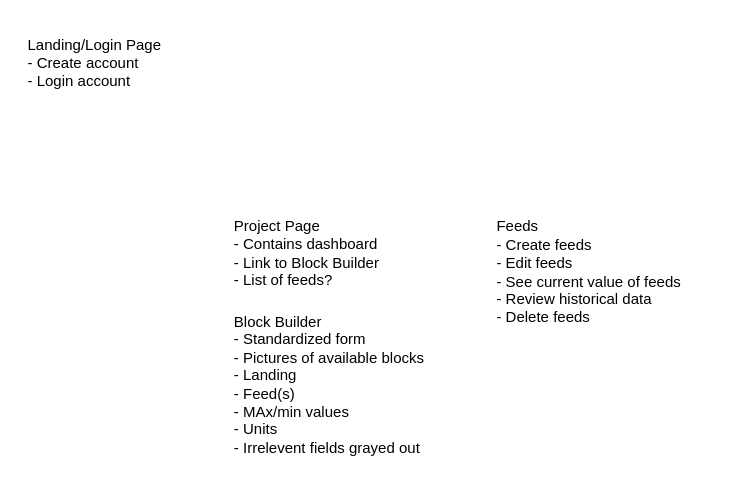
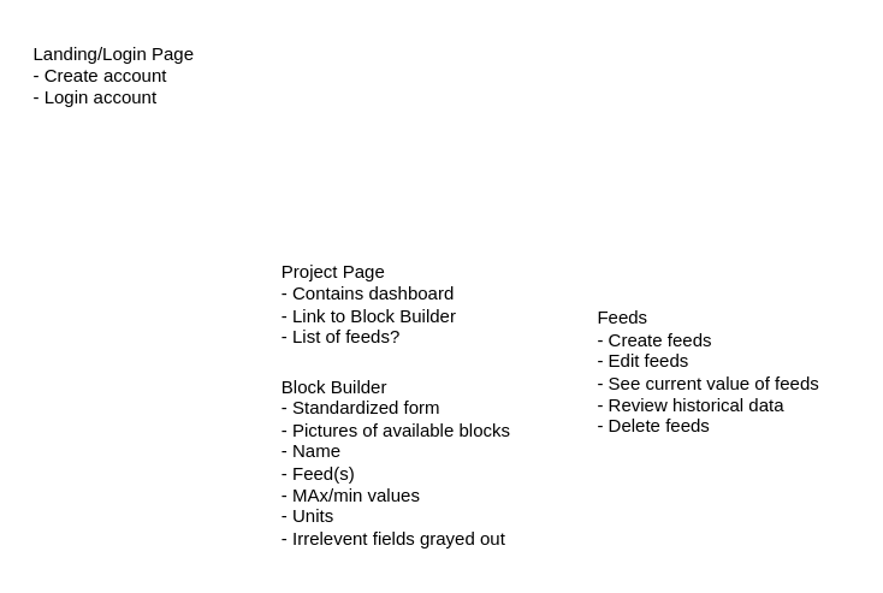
- <mxCell id="5" value="Feeds&lt;div&gt;- Create feeds&lt;/div&gt;&lt;div&gt;- Edit feeds&lt;/div&gt;&lt;div&gt;- See current value of feeds&lt;/div&gt;&lt;div&gt;- Review historical data&lt;/div&gt;&lt;div&gt;- Delete feeds&lt;/div&gt;" style="text;html=1;align=left;verticalAlign=middle;resizable=0;points=[];autosize=1;strokeColor=none;fillColor=none;" vertex="1" parent="1"><mxGeometry x="395" y="167" width="170" height="100" as="geometry" /></mxCell>
+ <mxCell id="5" value="Feeds&lt;div&gt;- Create feeds&lt;/div&gt;&lt;div&gt;- Edit feeds&lt;/div&gt;&lt;div&gt;- See current value of feeds&lt;/div&gt;&lt;div&gt;- Review historical data&lt;/div&gt;&lt;div&gt;- Delete feeds&lt;/div&gt;" style="text;html=1;align=left;verticalAlign=middle;resizable=0;points=[];autosize=1;strokeColor=none;fillColor=none;" vertex="1" parent="1"><mxGeometry x="395" y="197" width="170" height="100" as="geometry" /></mxCell>
- <mxCell id="4" value="&lt;div style=&quot;&quot;&gt;&lt;span style=&quot;background-color: transparent; color: light-dark(rgb(0, 0, 0), rgb(255, 255, 255));&quot;&gt;Block Builder&lt;/span&gt;&lt;/div&gt;&lt;div style=&quot;&quot;&gt;- Standardized form&lt;/div&gt;&lt;div&gt;- Pictures of available blocks&lt;/div&gt;&lt;div&gt;- Landing&lt;/div&gt;&lt;div&gt;- Feed(s)&lt;/div&gt;&lt;div&gt;- MAx/min values&lt;/div&gt;&lt;div&gt;- Units&lt;/div&gt;&lt;div&gt;- Irrelevent fields grayed out&lt;/div&gt;" style="text;html=1;align=left;verticalAlign=middle;resizable=0;points=[];autosize=1;strokeColor=none;fillColor=none;" vertex="1" parent="1"><mxGeometry x="185" y="242" width="180" height="130" as="geometry" /></mxCell>
+ <mxCell id="4" value="&lt;div style=&quot;&quot;&gt;&lt;span style=&quot;background-color: transparent; color: light-dark(rgb(0, 0, 0), rgb(255, 255, 255));&quot;&gt;Block Builder&lt;/span&gt;&lt;/div&gt;&lt;div style=&quot;&quot;&gt;- Standardized form&lt;/div&gt;&lt;div&gt;- Pictures of available blocks&lt;/div&gt;&lt;div&gt;- Name&lt;/div&gt;&lt;div&gt;- Feed(s)&lt;/div&gt;&lt;div&gt;- MAx/min values&lt;/div&gt;&lt;div&gt;- Units&lt;/div&gt;&lt;div&gt;- Irrelevent fields grayed out&lt;/div&gt;" style="text;html=1;align=left;verticalAlign=middle;resizable=0;points=[];autosize=1;strokeColor=none;fillColor=none;" vertex="1" parent="1"><mxGeometry x="185" y="242" width="180" height="130" as="geometry" /></mxCell>
